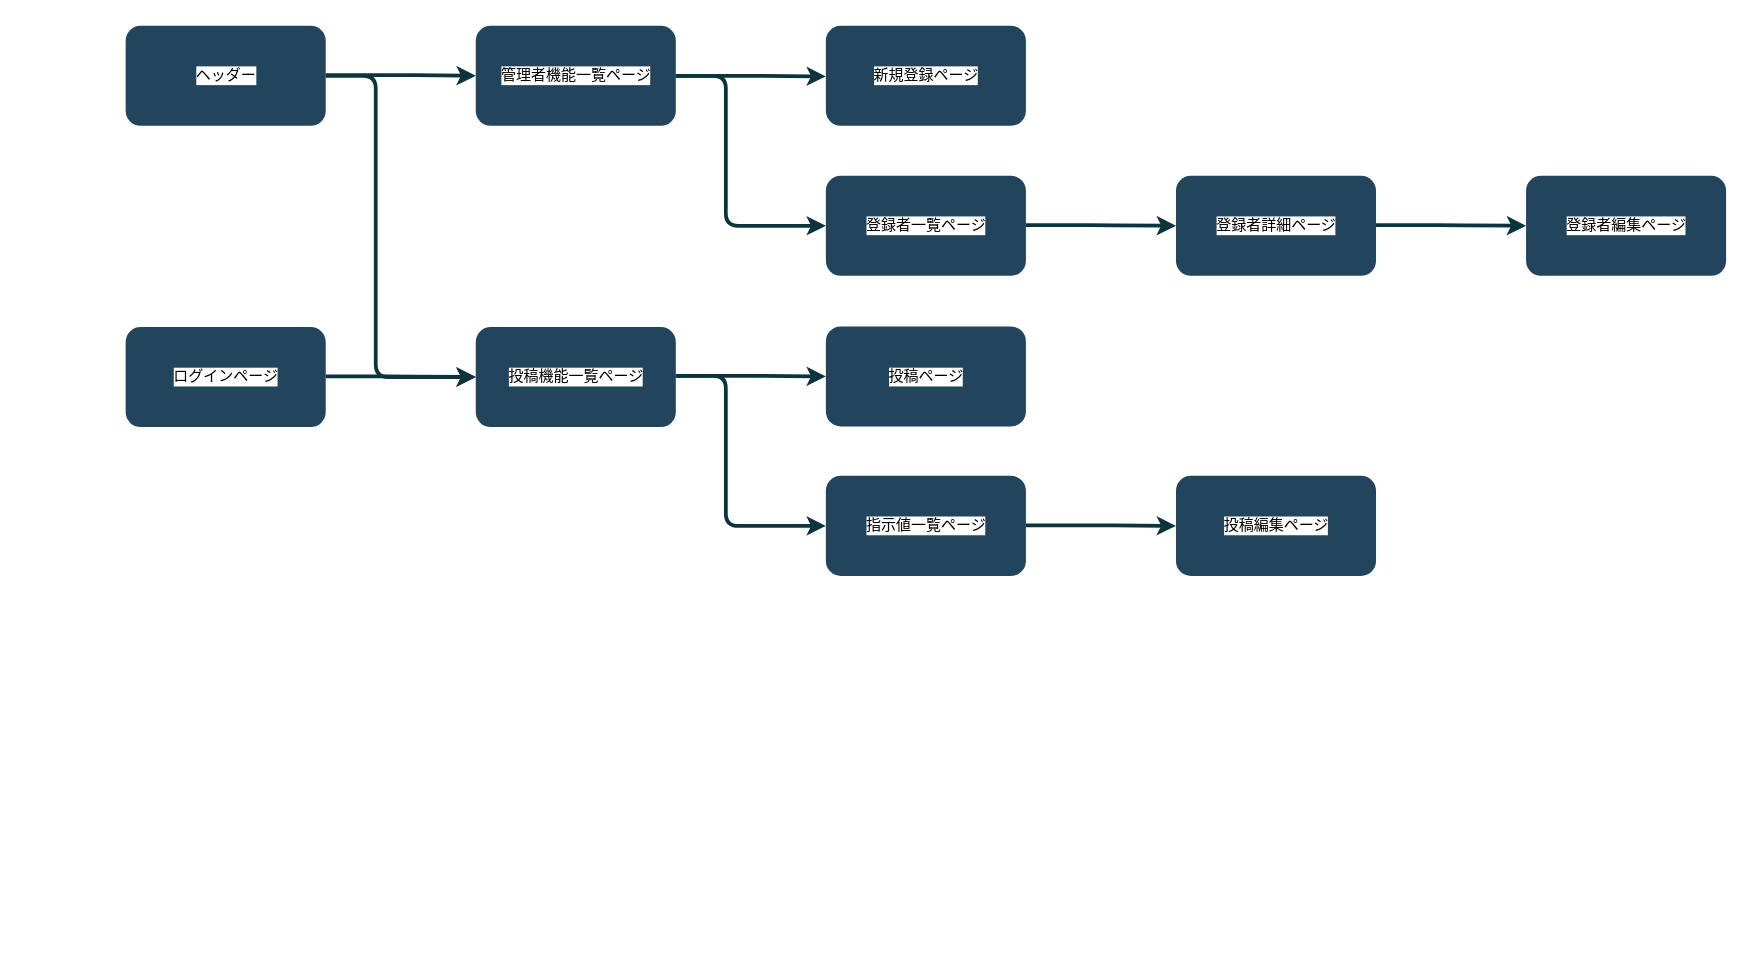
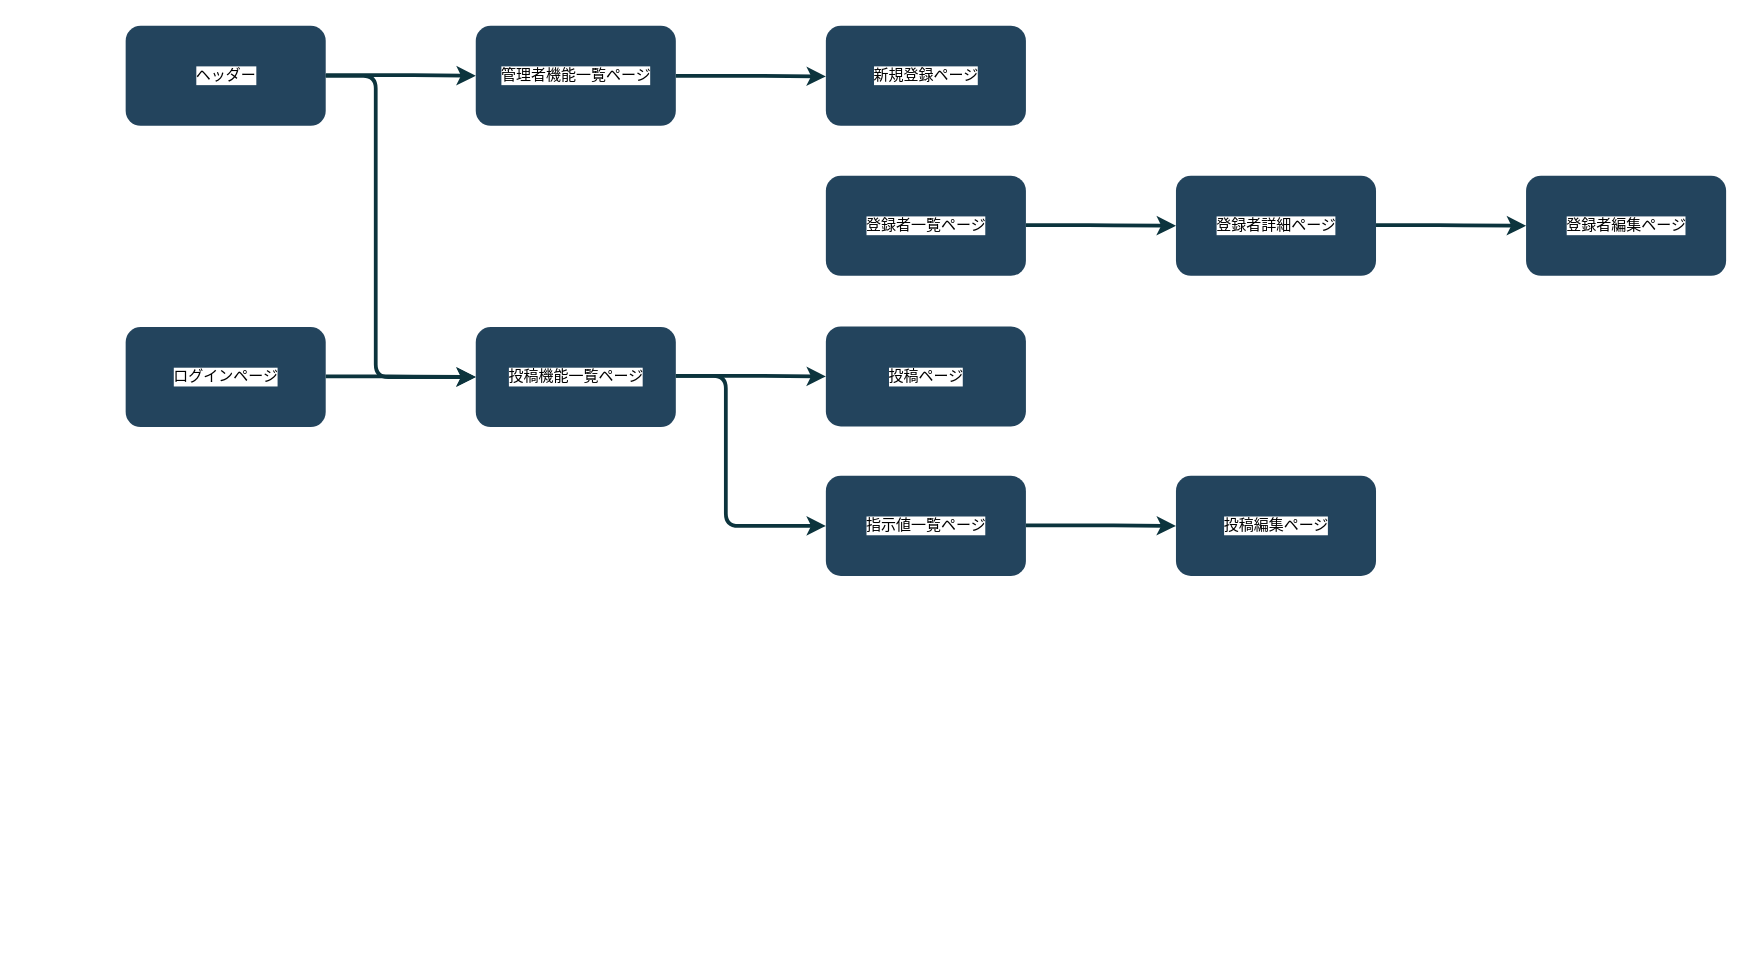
- <mxCell id="3" value="" style="edgeStyle=elbowEdgeStyle;elbow=horizontal;strokeWidth=3;strokeColor=#0C343D;fontFamily=Helvetica;html=1;entryX=0;entryY=0.5;entryDx=0;entryDy=0;" parent="1" source="7" target="10" edge="1"><mxGeometry x="-676.451" y="1010" width="131.973" height="100" as="geometry"><mxPoint x="550" y="170" as="sourcePoint" /><mxPoint x="370" y="60" as="targetPoint" /><Array as="points"><mxPoint x="580" y="60" /><mxPoint x="580" y="70" /><mxPoint x="610" y="380" /><mxPoint x="550" y="440" /><mxPoint x="340" y="400" /><mxPoint x="320" y="520" /><mxPoint x="320" y="330" /><mxPoint x="320" y="190" /><mxPoint x="300" y="100" /></Array></mxGeometry></mxCell>
